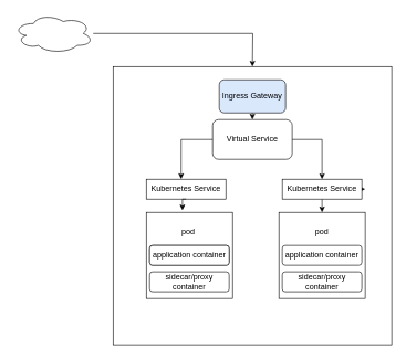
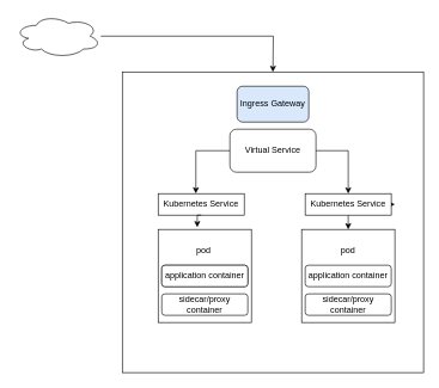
- <mxCell id="6" style="edgeStyle=none;rounded=0;orthogonalLoop=1;jettySize=auto;html=1;exitX=0.5;exitY=1;exitDx=0;exitDy=0;entryX=0.5;entryY=0;entryDx=0;entryDy=0;" edge="1" parent="1" source="7" target="9"><mxGeometry relative="1" as="geometry" /></mxCell>
